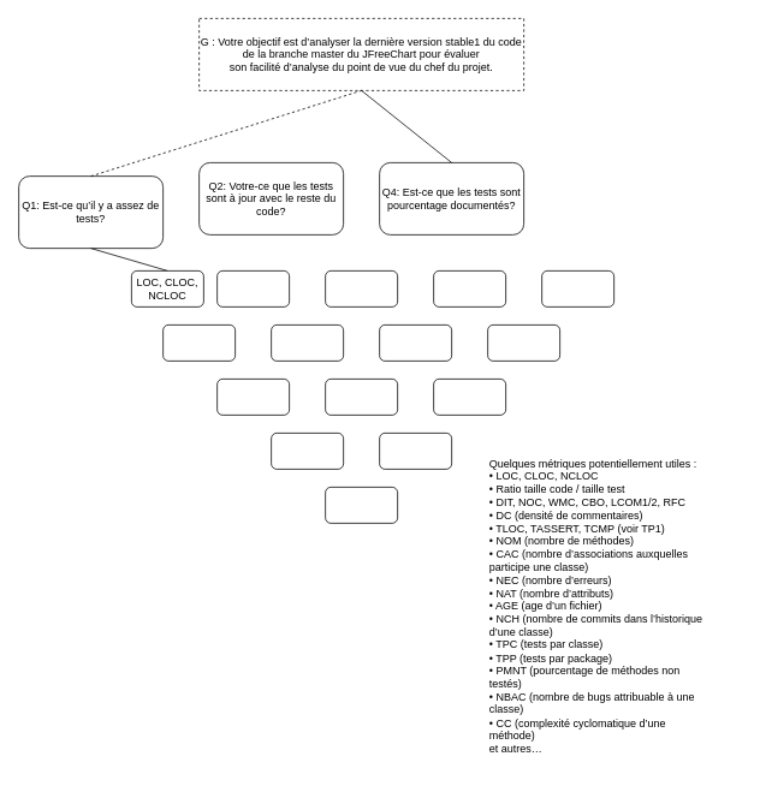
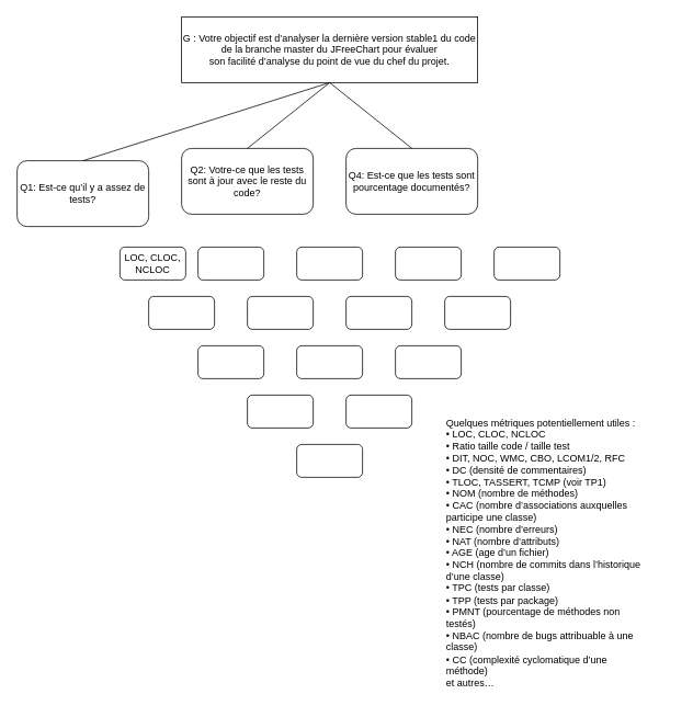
- <mxCell id="5" value="G : Votre objectif est d’analyser la dernière version stable1 du code de la branche master du JFreeChart pour évaluer&lt;br&gt;son facilité d’analyse du point de vue du chef du projet." style="rounded=0;whiteSpace=wrap;html=1;dashed=1;" parent="1" vertex="1"><mxGeometry x="220" y="20" width="360" height="80" as="geometry" /></mxCell>
+ <mxCell id="5" value="G : Votre objectif est d’analyser la dernière version stable1 du code de la branche master du JFreeChart pour évaluer&lt;br&gt;son facilité d’analyse du point de vue du chef du projet." style="rounded=0;whiteSpace=wrap;html=1;" parent="1" vertex="1"><mxGeometry x="220" y="20" width="360" height="80" as="geometry" /></mxCell>
+ <mxCell id="7" value="" style="endArrow=none;html=1;rounded=0;entryX=0.5;entryY=1;entryDx=0;entryDy=0;exitX=0.5;exitY=0;exitDx=0;exitDy=0;" parent="1" source="3" target="5" edge="1"><mxGeometry width="50" height="50" relative="1" as="geometry"><mxPoint x="110" y="340" as="sourcePoint" /><mxPoint x="160" y="290" as="targetPoint" /></mxGeometry></mxCell>
- <mxCell id="6" value="" style="endArrow=none;html=1;rounded=0;entryX=0.5;entryY=1;entryDx=0;entryDy=0;exitX=0.5;exitY=0;exitDx=0;exitDy=0;dashed=1;" parent="1" source="2" target="5" edge="1"><mxGeometry width="50" height="50" relative="1" as="geometry"><mxPoint x="130" y="90" as="sourcePoint" /><mxPoint x="160" y="90" as="targetPoint" /></mxGeometry></mxCell>
+ <mxCell id="6" value="" style="endArrow=none;html=1;rounded=0;entryX=0.5;entryY=1;entryDx=0;entryDy=0;exitX=0.5;exitY=0;exitDx=0;exitDy=0;" parent="1" source="2" target="5" edge="1"><mxGeometry width="50" height="50" relative="1" as="geometry"><mxPoint x="130" y="90" as="sourcePoint" /><mxPoint x="160" y="90" as="targetPoint" /></mxGeometry></mxCell>
- <mxCell id="10" style="rounded=0;orthogonalLoop=1;jettySize=auto;html=1;endArrow=none;endFill=0;exitX=0.5;exitY=0;exitDx=0;exitDy=0;entryX=0.5;entryY=1;entryDx=0;entryDy=0;" edge="1" parent="1" source="11" target="2"><mxGeometry relative="1" as="geometry"><mxPoint x="240" y="300" as="targetPoint" /></mxGeometry></mxCell>
